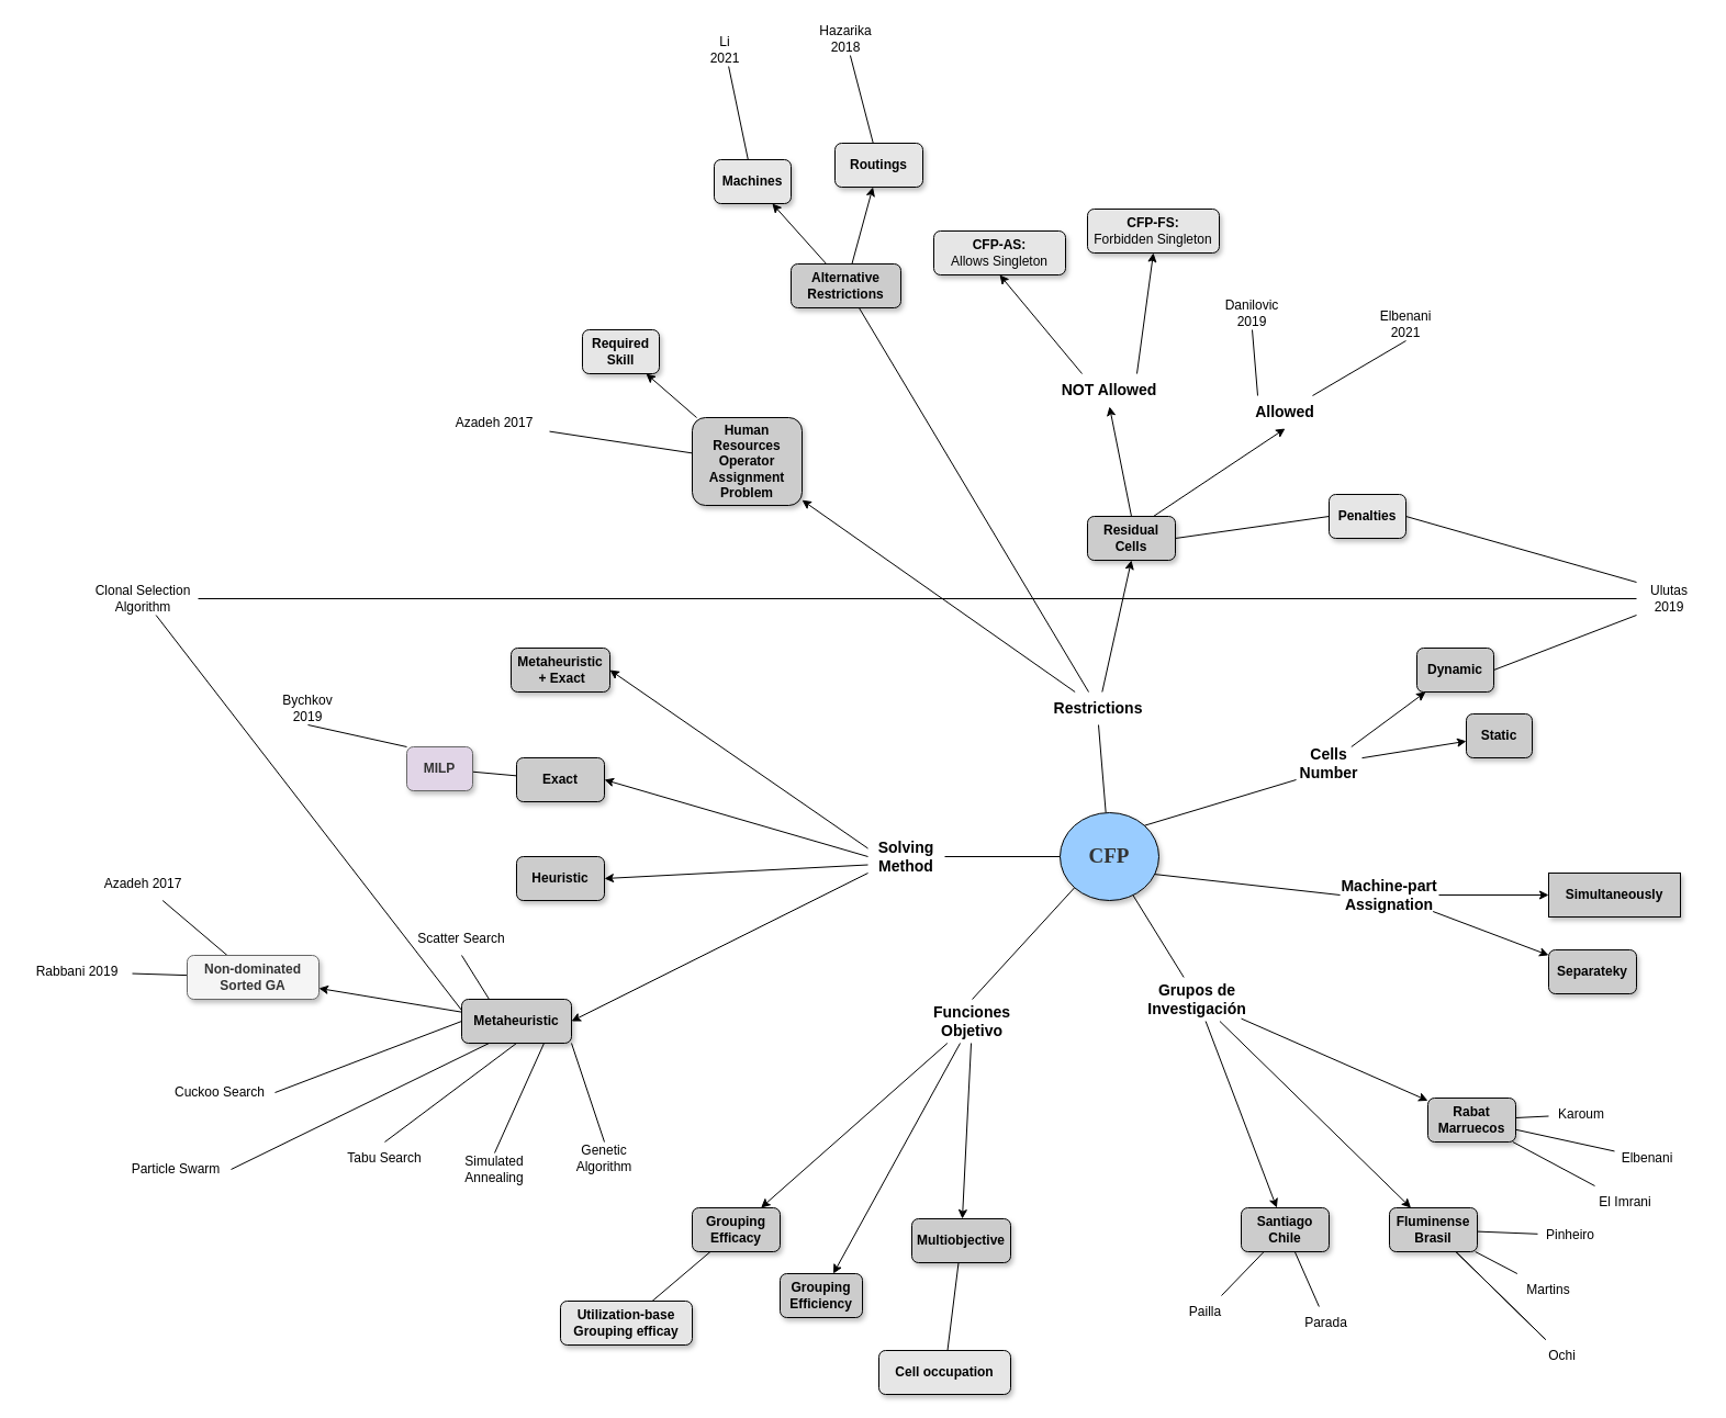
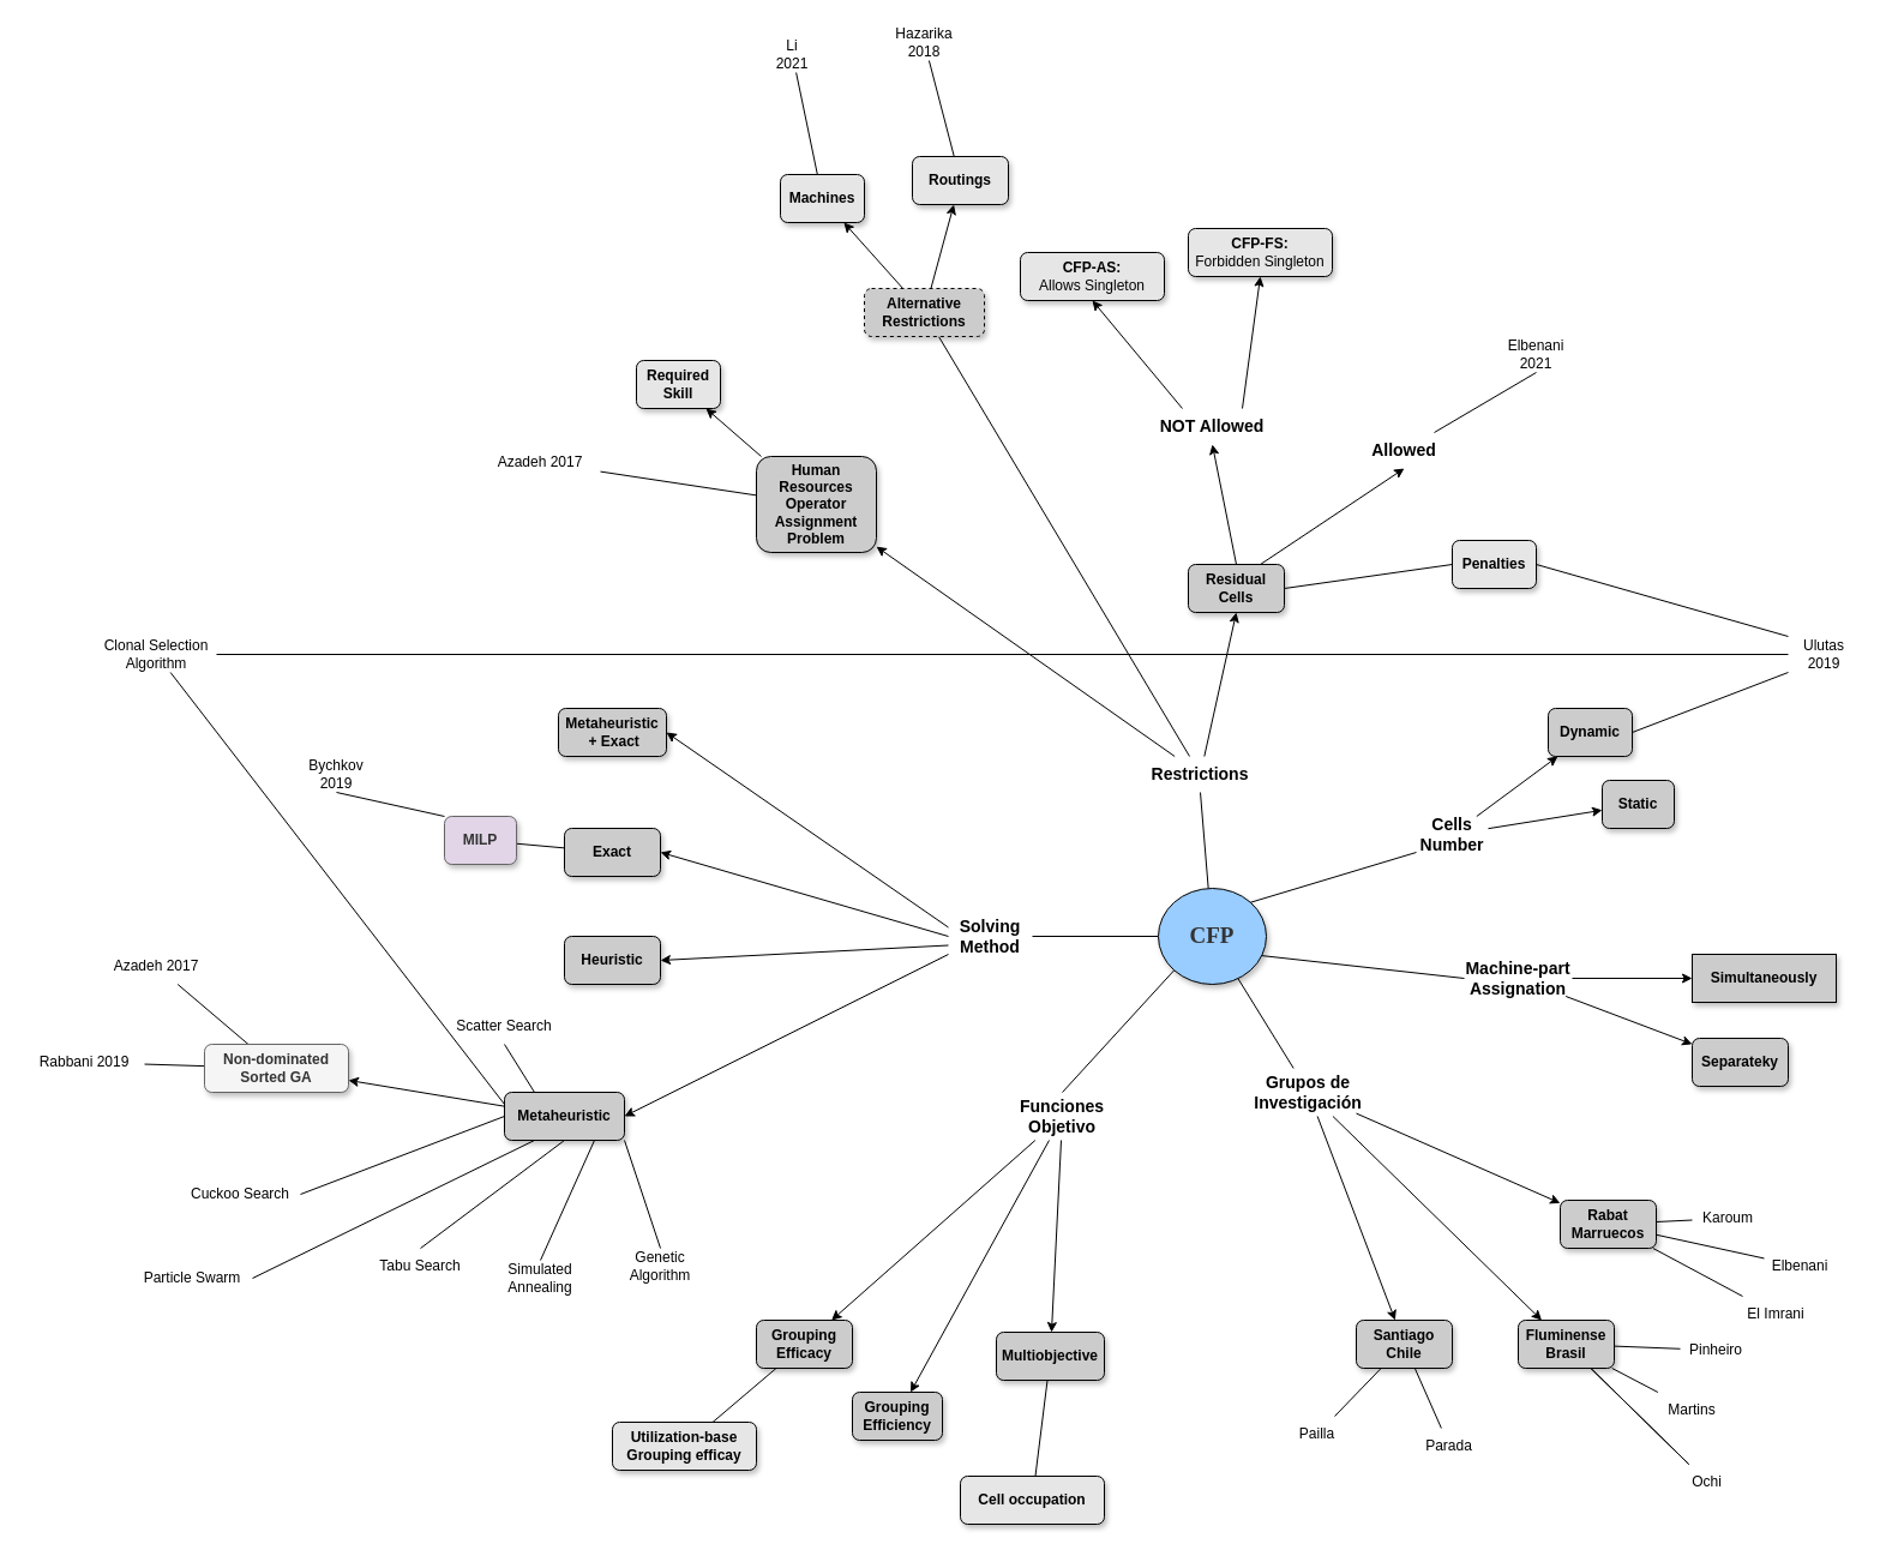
- <mxCell id="21" value="&lt;b&gt;Alternative&lt;br&gt;Restrictions&lt;br&gt;&lt;/b&gt;" style="rounded=1;whiteSpace=wrap;html=1;shadow=1;fontSize=12;strokeColor=#000000;strokeWidth=1;fillColor=#CCCCCC;gradientColor=none;" parent="1" vertex="1"><mxGeometry x="720" y="240" width="100" height="40" as="geometry" /></mxCell>
+ <mxCell id="21" value="&lt;b&gt;Alternative&lt;br&gt;Restrictions&lt;br&gt;&lt;/b&gt;" style="rounded=1;whiteSpace=wrap;html=1;shadow=1;fontSize=12;strokeColor=#000000;strokeWidth=1;fillColor=#CCCCCC;gradientColor=none;dashed=1;" parent="1" vertex="1"><mxGeometry x="720" y="240" width="100" height="40" as="geometry" /></mxCell>
- <mxCell id="29" value="Danilovic 2019" style="text;html=1;strokeColor=none;fillColor=none;align=center;verticalAlign=middle;whiteSpace=wrap;rounded=0;shadow=1;fontSize=12;" parent="1" vertex="1"><mxGeometry x="1110" y="270" width="60" height="30" as="geometry" /></mxCell>
- <mxCell id="28" style="edgeStyle=none;rounded=0;orthogonalLoop=1;jettySize=auto;html=1;exitX=0.25;exitY=0;exitDx=0;exitDy=0;entryX=0.5;entryY=1;entryDx=0;entryDy=0;fontSize=12;endArrow=none;endFill=0;" parent="1" source="41" target="29" edge="1"><mxGeometry relative="1" as="geometry"><mxPoint x="1220" y="480" as="sourcePoint" /></mxGeometry></mxCell>
